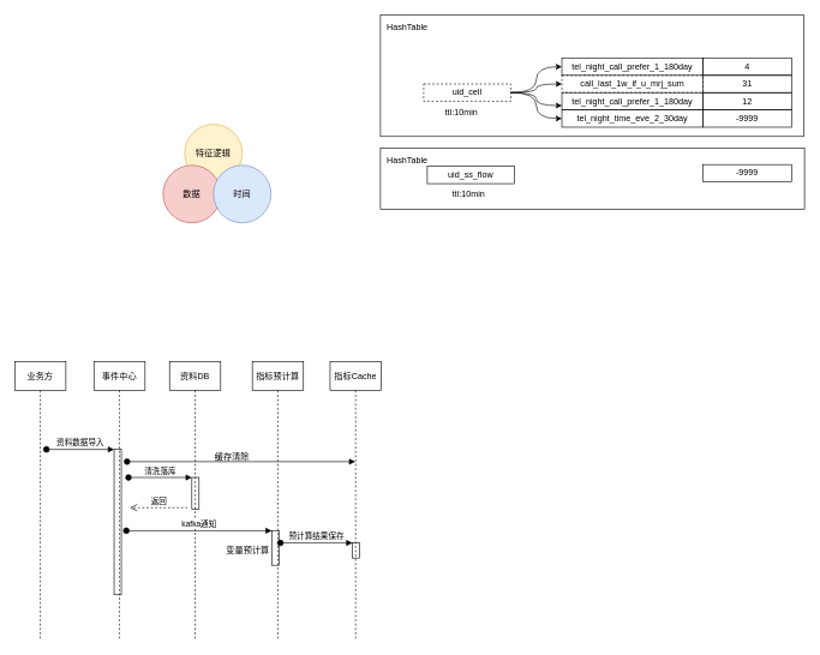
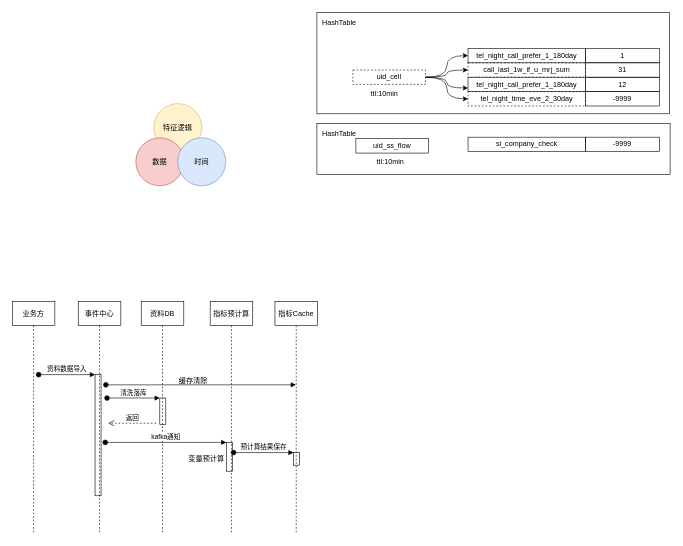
- <mxCell id="26" value="4" style="rounded=0;whiteSpace=wrap;html=1;strokeColor=#000000;fillColor=none;" vertex="1" parent="1"><mxGeometry x="976" y="80" width="123" height="24" as="geometry" /></mxCell>
+ <mxCell id="26" value="1" style="rounded=0;whiteSpace=wrap;html=1;strokeColor=#000000;fillColor=none;" vertex="1" parent="1"><mxGeometry x="976" y="80" width="123" height="24" as="geometry" /></mxCell>
- <mxCell id="31" value="tel_night_time_eve_2_30day" style="rounded=0;whiteSpace=wrap;html=1;strokeColor=#000000;fillColor=none;" vertex="1" parent="1"><mxGeometry x="780" y="152" width="196" height="24" as="geometry" /></mxCell>
+ <mxCell id="31" value="tel_night_time_eve_2_30day" style="rounded=0;whiteSpace=wrap;html=1;strokeColor=#000000;fillColor=none;dashed=1;" vertex="1" parent="1"><mxGeometry x="780" y="152" width="196" height="24" as="geometry" /></mxCell>
+ <mxCell id="33" value="si_company_check" style="rounded=0;whiteSpace=wrap;html=1;strokeColor=#000000;fillColor=none;" vertex="1" parent="1"><mxGeometry x="780" y="228" width="196" height="24" as="geometry" /></mxCell>
